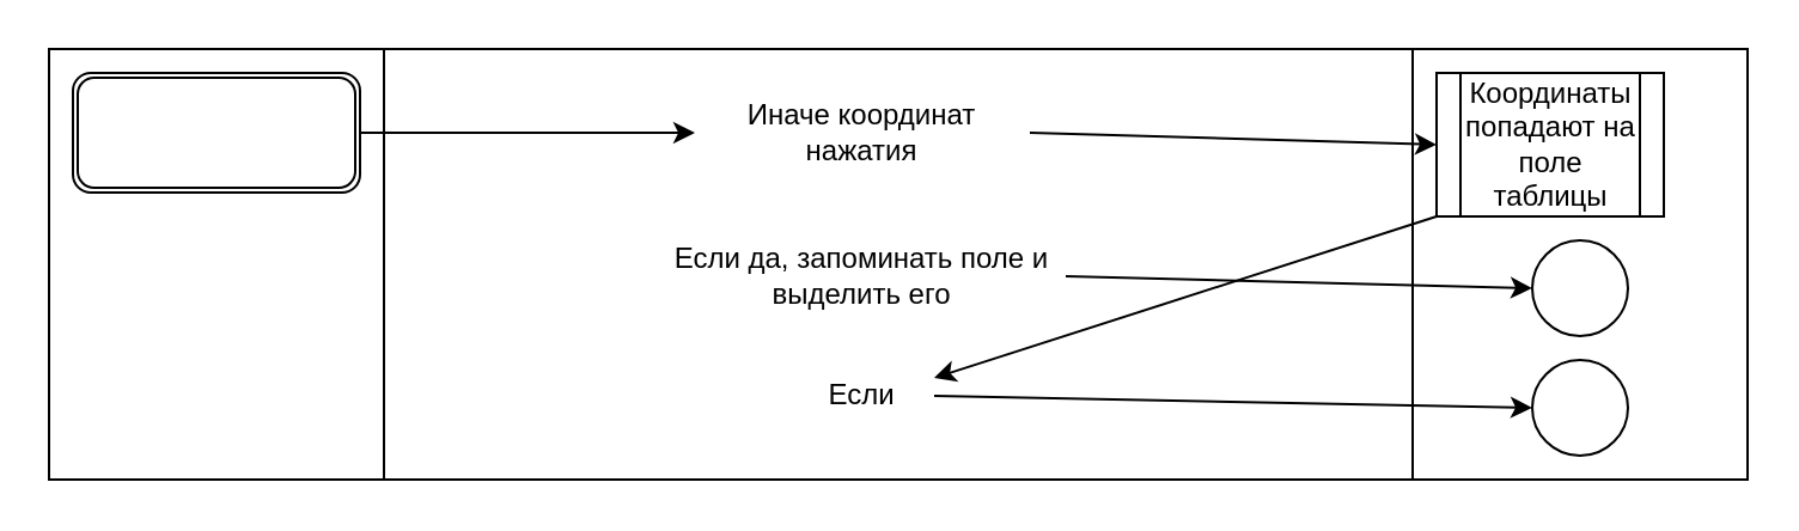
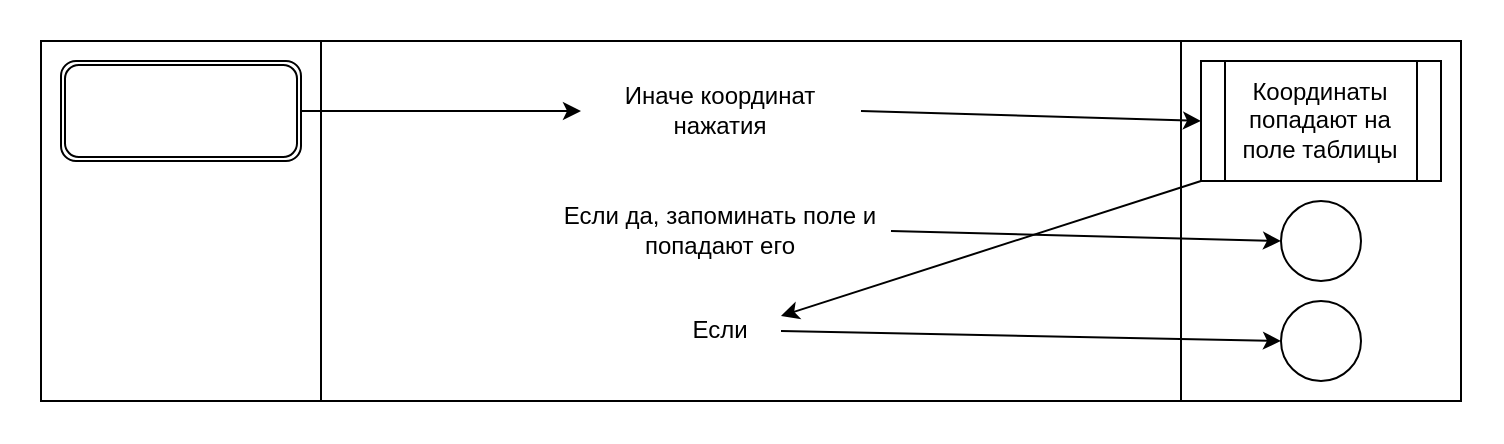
- <mxCell id="6" value="Координаты попадают на поле таблицы" style="shape=process;whiteSpace=wrap;html=1;backgroundOutline=1;" vertex="1" parent="1"><mxGeometry x="600" y="30" width="95" height="60" as="geometry" /></mxCell>
+ <mxCell id="6" value="Координаты попадают на поле таблицы" style="shape=process;whiteSpace=wrap;html=1;backgroundOutline=1;" vertex="1" parent="1"><mxGeometry x="600" y="30" width="120" height="60" as="geometry" /></mxCell>
- <mxCell id="7" value="Если да, запоминать поле и выделить его" style="text;html=1;strokeColor=none;fillColor=none;align=center;verticalAlign=middle;whiteSpace=wrap;rounded=0;" vertex="1" parent="1"><mxGeometry x="275" y="100" width="170" height="30" as="geometry" /></mxCell>
+ <mxCell id="7" value="Если да, запоминать поле и попадают его" style="text;html=1;strokeColor=none;fillColor=none;align=center;verticalAlign=middle;whiteSpace=wrap;rounded=0;" vertex="1" parent="1"><mxGeometry x="275" y="100" width="170" height="30" as="geometry" /></mxCell>
